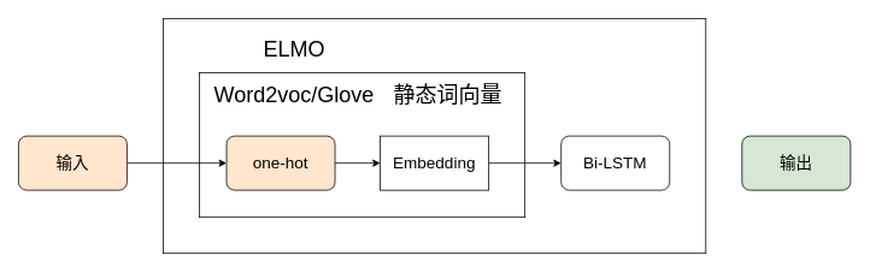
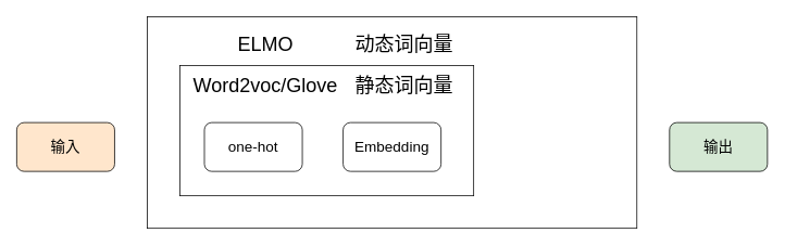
+ <mxCell id="15" value="&lt;font style=&quot;font-size: 24px;&quot;&gt;动态词向量&lt;/font&gt;" style="text;html=1;strokeColor=none;fillColor=none;align=center;verticalAlign=middle;whiteSpace=wrap;rounded=0;" vertex="1" parent="1"><mxGeometry x="425" y="40" width="140" height="30" as="geometry" /></mxCell>
- <mxCell id="6" value="" style="edgeStyle=orthogonalEdgeStyle;rounded=0;orthogonalLoop=1;jettySize=auto;html=1;" edge="1" parent="1" source="7" target="9"><mxGeometry relative="1" as="geometry" /></mxCell>
- <mxCell id="9" value="&lt;font style=&quot;font-size: 18px;&quot;&gt;one-hot&lt;/font&gt;" style="rounded=1;whiteSpace=wrap;html=1;fillColor=#ffe6cc;" vertex="1" parent="1"><mxGeometry x="250" y="150" width="120" height="60" as="geometry" /></mxCell>
+ <mxCell id="9" value="&lt;font style=&quot;font-size: 18px;&quot;&gt;one-hot&lt;/font&gt;" style="rounded=1;whiteSpace=wrap;html=1;" vertex="1" parent="1"><mxGeometry x="250" y="150" width="120" height="60" as="geometry" /></mxCell>
- <mxCell id="8" value="" style="edgeStyle=orthogonalEdgeStyle;rounded=0;orthogonalLoop=1;jettySize=auto;html=1;" edge="1" parent="1" source="9" target="11"><mxGeometry relative="1" as="geometry" /></mxCell>
- <mxCell id="11" value="&lt;font style=&quot;font-size: 18px;&quot;&gt;Embedding&lt;/font&gt;" style="whiteSpace=wrap;html=1;rounded=0;" vertex="1" parent="1"><mxGeometry x="420" y="150" width="120" height="60" as="geometry" /></mxCell>
+ <mxCell id="11" value="&lt;font style=&quot;font-size: 18px;&quot;&gt;Embedding&lt;/font&gt;" style="rounded=1;whiteSpace=wrap;html=1;" vertex="1" parent="1"><mxGeometry x="420" y="150" width="120" height="60" as="geometry" /></mxCell>
- <mxCell id="10" value="" style="edgeStyle=orthogonalEdgeStyle;rounded=0;orthogonalLoop=1;jettySize=auto;html=1;" edge="1" parent="1" source="11" target="12"><mxGeometry relative="1" as="geometry" /></mxCell>
- <mxCell id="12" value="&lt;font style=&quot;font-size: 18px;&quot;&gt;Bi-LSTM&lt;/font&gt;" style="rounded=1;whiteSpace=wrap;html=1;" vertex="1" parent="1"><mxGeometry x="620" y="150" width="120" height="60" as="geometry" /></mxCell>
